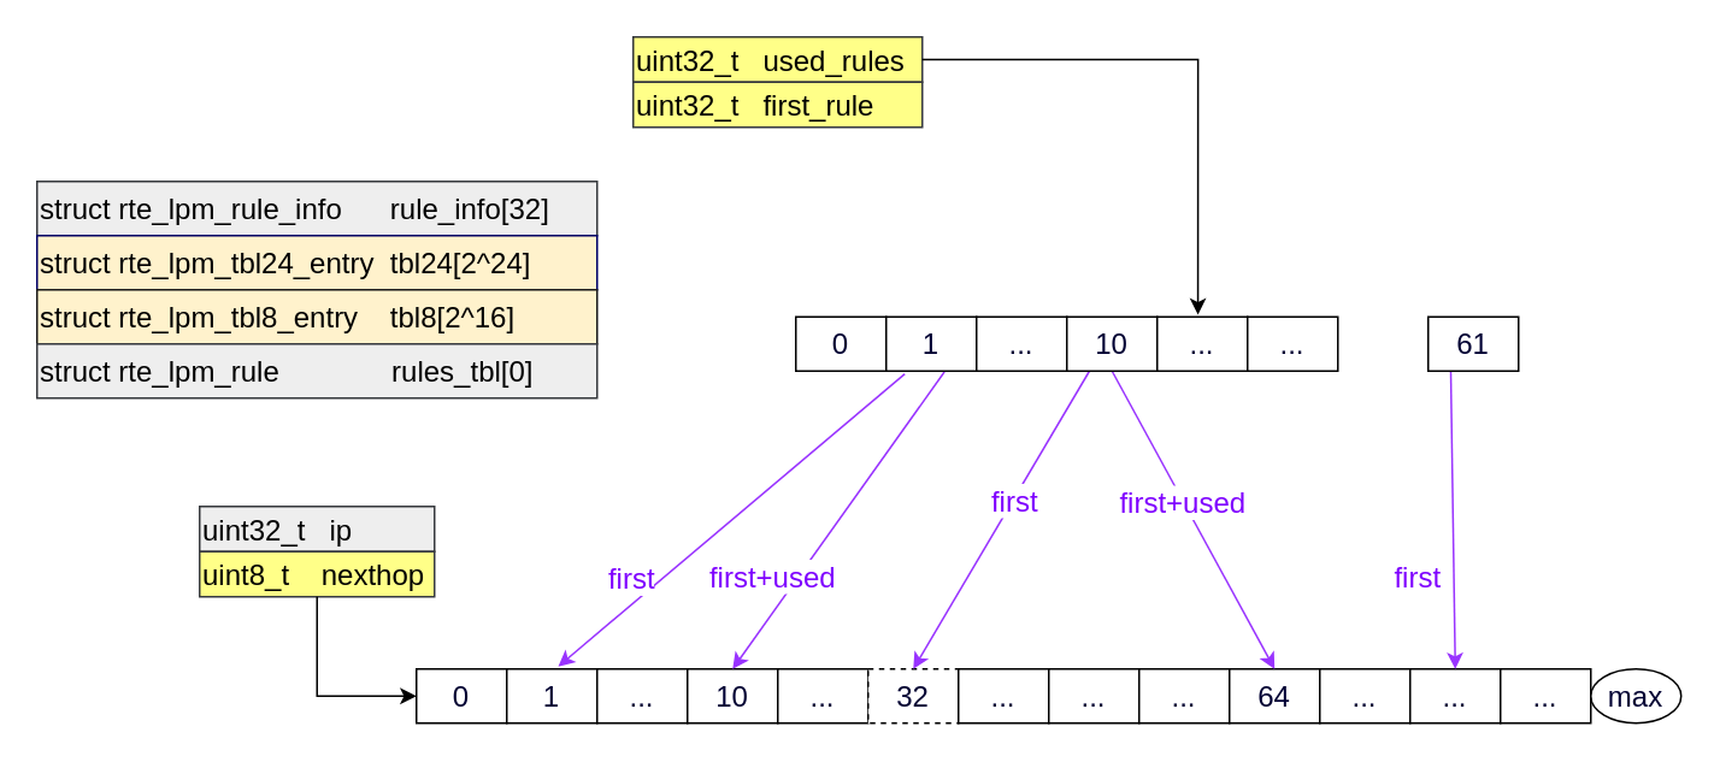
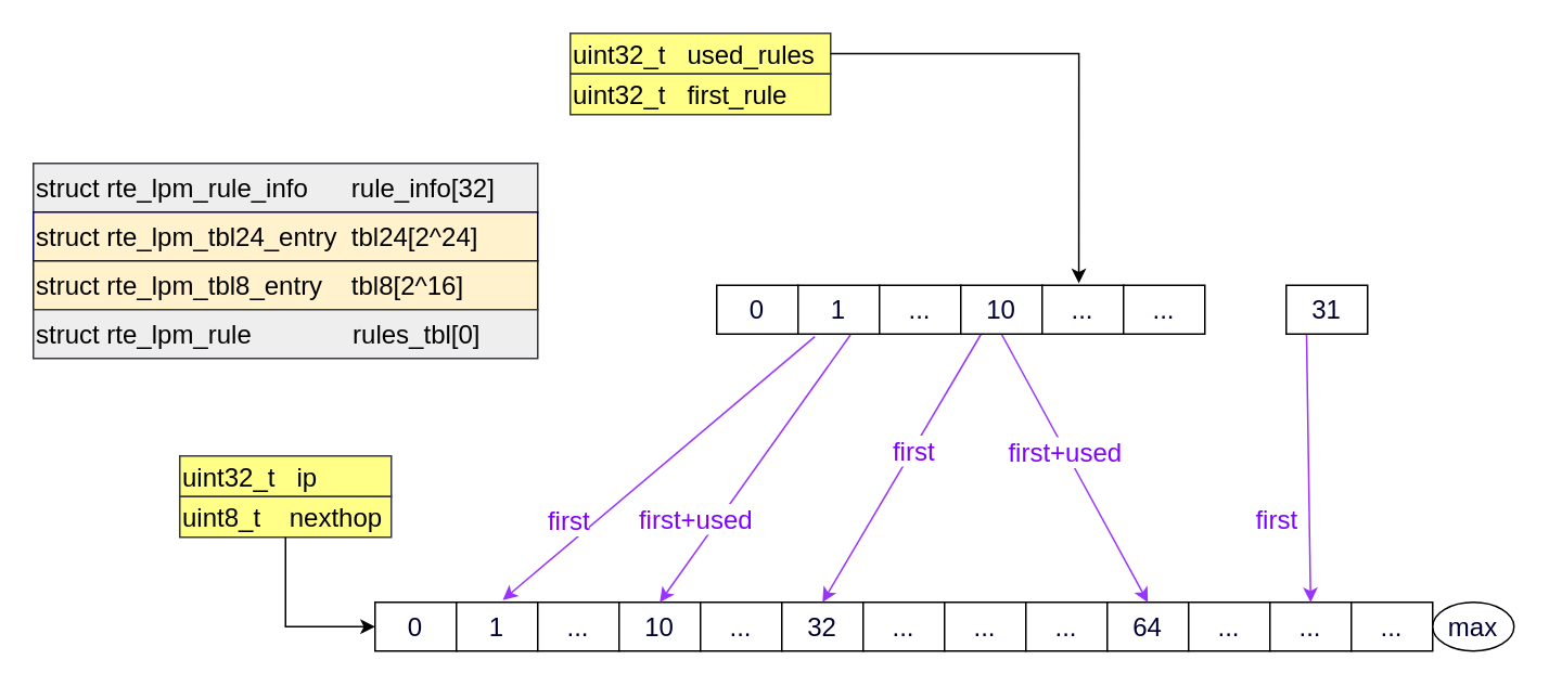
- <mxCell id="42" value="61" style="rounded=0;whiteSpace=wrap;html=1;shadow=0;sketch=0;fontSize=16;align=center;fontColor=#000033;" vertex="1" parent="35"><mxGeometry x="350" y="30" width="50" height="30" as="geometry" /></mxCell>
+ <mxCell id="42" value="31" style="rounded=0;whiteSpace=wrap;html=1;shadow=0;sketch=0;fontSize=16;align=center;fontColor=#000033;" vertex="1" parent="35"><mxGeometry x="350" y="30" width="50" height="30" as="geometry" /></mxCell>
- <mxCell id="8" value="uint32_t&amp;nbsp; &amp;nbsp;ip" style="rounded=0;whiteSpace=wrap;html=1;shadow=0;sketch=0;fontSize=16;align=left;fillColor=#eeeeee;strokeColor=#36393d;" vertex="1" parent="7"><mxGeometry width="130" height="25" as="geometry" /></mxCell>
+ <mxCell id="8" value="uint32_t&amp;nbsp; &amp;nbsp;ip" style="rounded=0;whiteSpace=wrap;html=1;shadow=0;sketch=0;fontSize=16;align=left;fillColor=#ffff88;strokeColor=#36393d;" vertex="1" parent="7"><mxGeometry width="130" height="25" as="geometry" /></mxCell>
- <mxCell id="15" value="32" style="rounded=0;whiteSpace=wrap;html=1;shadow=0;sketch=0;fontSize=16;align=center;fontColor=#000033;dashed=1;" vertex="1" parent="2"><mxGeometry x="460" y="350" width="50" height="30" as="geometry" /></mxCell>
+ <mxCell id="15" value="32" style="rounded=0;whiteSpace=wrap;html=1;shadow=0;sketch=0;fontSize=16;align=center;fontColor=#000033;" vertex="1" parent="2"><mxGeometry x="460" y="350" width="50" height="30" as="geometry" /></mxCell>
